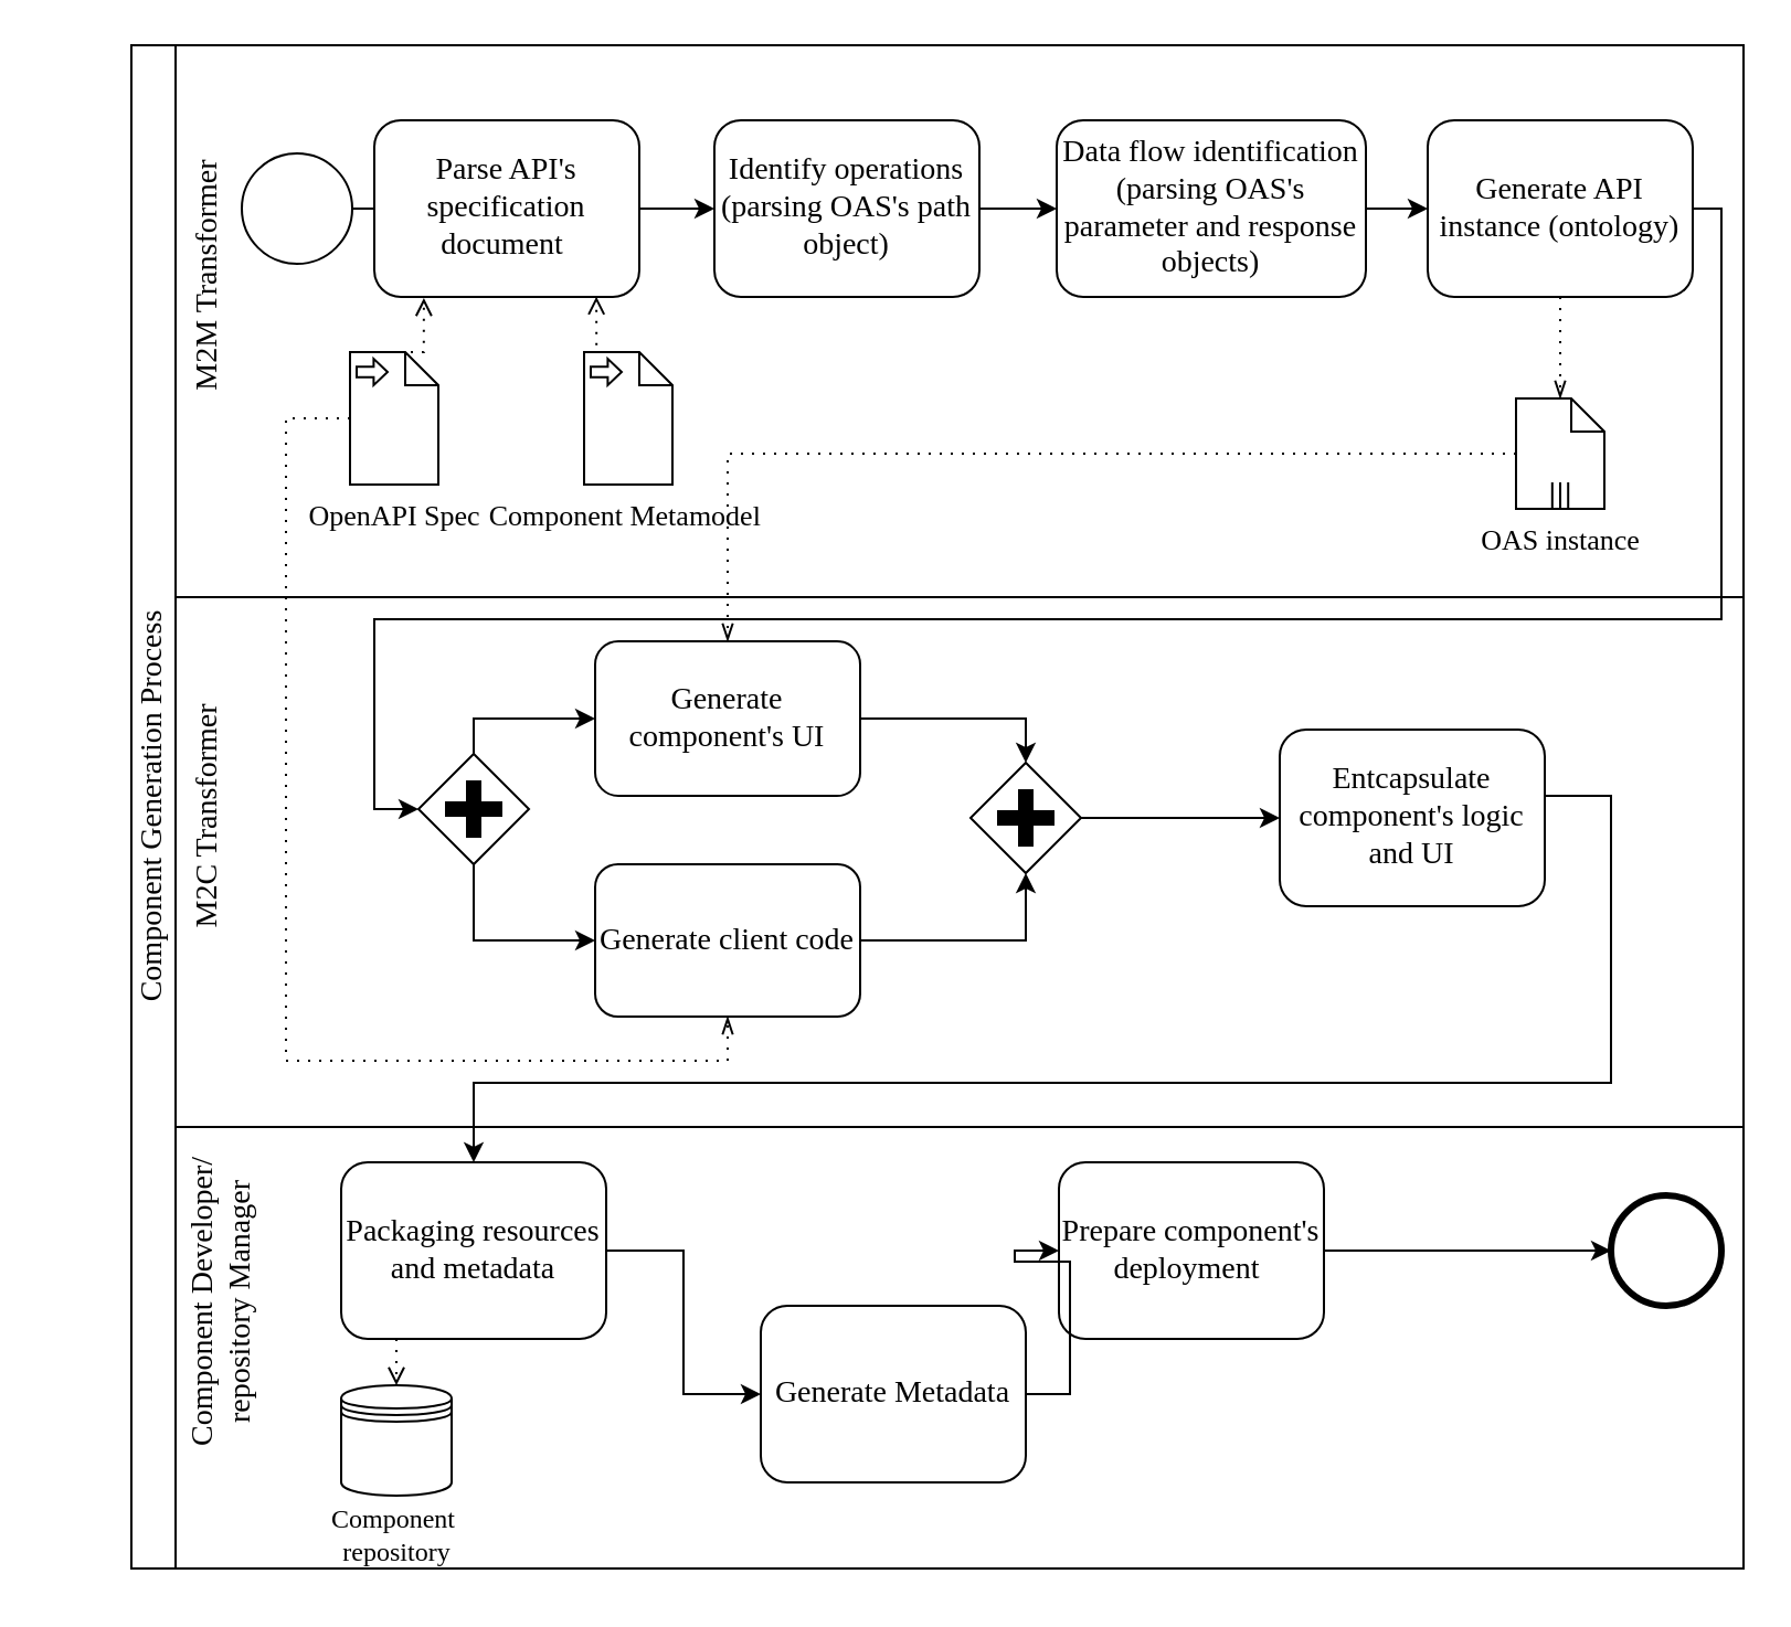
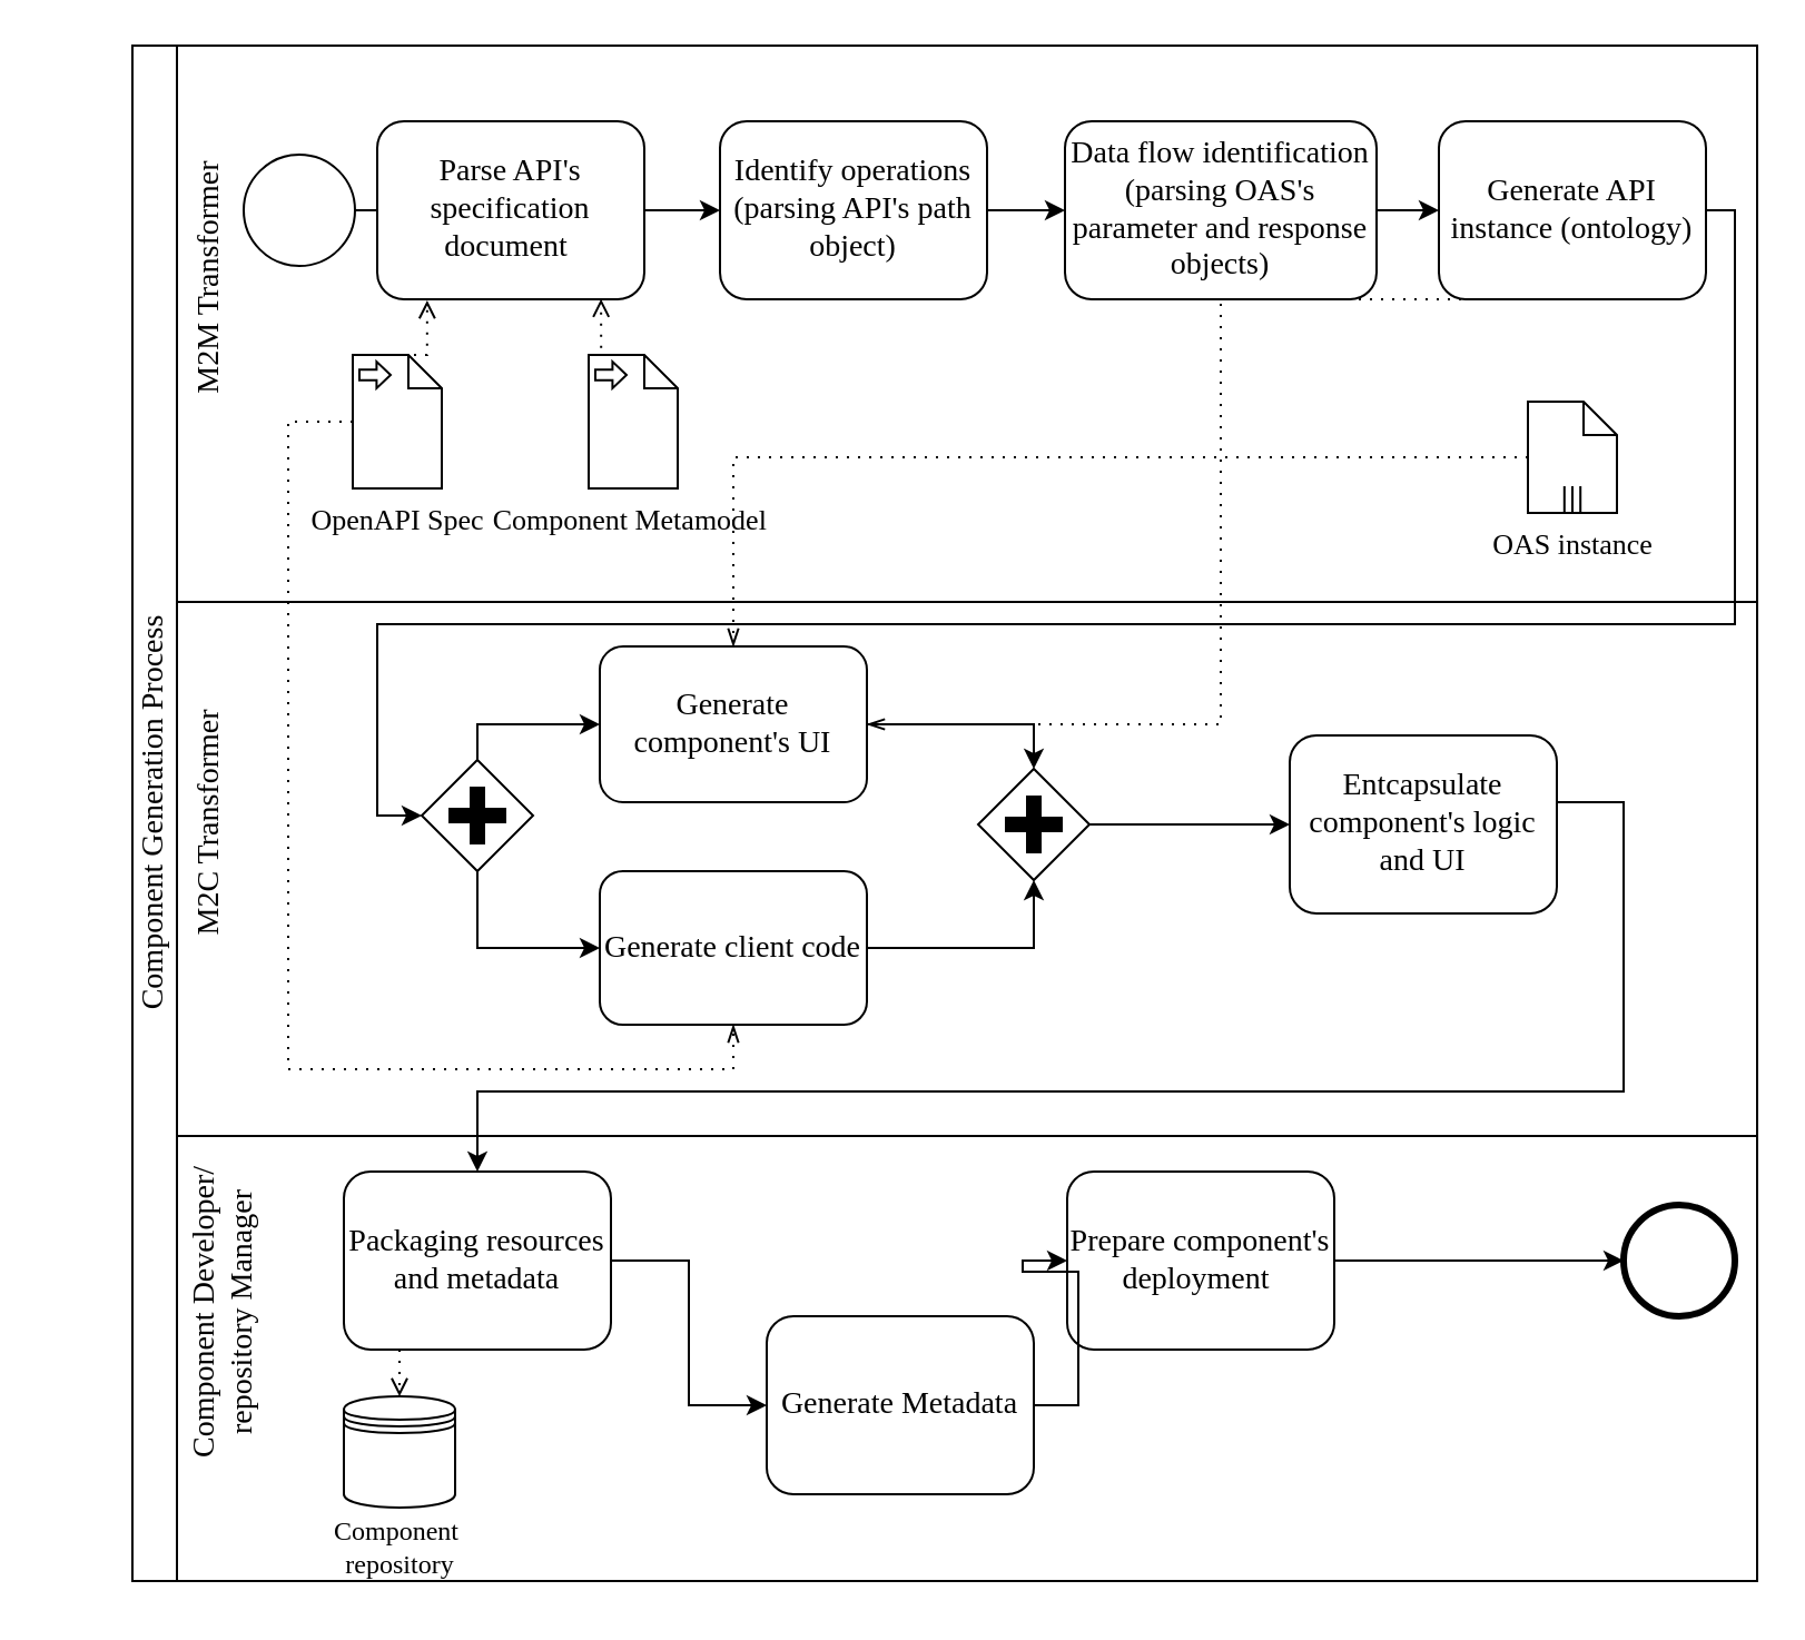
- <mxCell id="7" value="&lt;font style=&quot;font-size: 14px;&quot; face=&quot;Garamond&quot;&gt;Identify operations (parsing OAS's path object)&lt;/font&gt;" style="shape=ext;rounded=1;html=1;whiteSpace=wrap;" parent="4" vertex="1"><mxGeometry x="244" y="34" width="120" height="80" as="geometry" /></mxCell>
+ <mxCell id="7" value="&lt;font style=&quot;font-size: 14px;&quot; face=&quot;Garamond&quot;&gt;Identify operations (parsing API's path object)&lt;/font&gt;" style="shape=ext;rounded=1;html=1;whiteSpace=wrap;" parent="4" vertex="1"><mxGeometry x="244" y="34" width="120" height="80" as="geometry" /></mxCell>
- <mxCell id="14" value="" style="edgeStyle=elbowEdgeStyle;fontSize=12;html=1;endFill=0;startFill=0;endSize=6;startSize=6;dashed=1;dashPattern=1 4;endArrow=openThin;startArrow=none;rounded=0;exitX=0.5;exitY=1;exitDx=0;exitDy=0;entryX=0.5;entryY=0;entryDx=0;entryDy=0;entryPerimeter=0;" parent="4" source="12" target="13" edge="1"><mxGeometry width="160" relative="1" as="geometry"><mxPoint x="360" y="210" as="sourcePoint" /><mxPoint x="580" y="140" as="targetPoint" /></mxGeometry></mxCell>
+ <mxCell id="14" value="" style="edgeStyle=elbowEdgeStyle;fontSize=12;html=1;endFill=0;startFill=0;endSize=6;startSize=6;dashed=1;dashPattern=1 4;endArrow=openThin;startArrow=none;rounded=0;exitX=0.5;exitY=1;exitDx=0;exitDy=0;" parent="4" source="12" target="23" edge="1"><mxGeometry width="160" relative="1" as="geometry"><mxPoint x="360" y="210" as="sourcePoint" /><mxPoint x="580" y="140" as="targetPoint" /></mxGeometry></mxCell>
